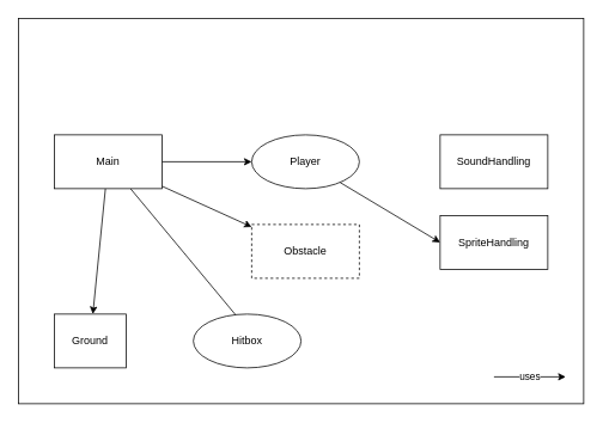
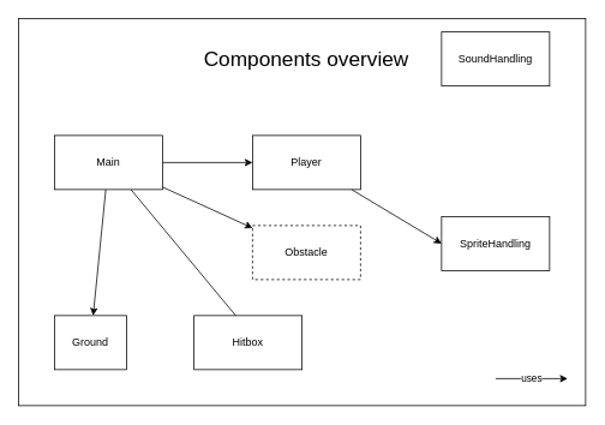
+ <mxCell id="15" value="&lt;font style=&quot;font-size: 23px;&quot;&gt;Components overview&lt;/font&gt;" style="text;strokeColor=none;align=center;fillColor=none;html=1;verticalAlign=middle;whiteSpace=wrap;rounded=0;" parent="1" vertex="1"><mxGeometry x="205" y="50" width="270" height="30" as="geometry" /></mxCell>
- <mxCell id="10" value="Player" style="ellipse;whiteSpace=wrap;html=1;" parent="1" vertex="1"><mxGeometry x="280" y="150" width="120" height="60" as="geometry" /></mxCell>
+ <mxCell id="10" value="Player" style="whiteSpace=wrap;html=1;" parent="1" vertex="1"><mxGeometry x="280" y="150" width="120" height="60" as="geometry" /></mxCell>
- <mxCell id="13" value="SoundHandling" style="whiteSpace=wrap;html=1;" parent="1" vertex="1"><mxGeometry x="490" y="150" width="120" height="60" as="geometry" /></mxCell>
+ <mxCell id="13" value="SoundHandling" style="whiteSpace=wrap;html=1;" parent="1" vertex="1"><mxGeometry x="490" y="35" width="120" height="60" as="geometry" /></mxCell>
- <mxCell id="8" value="Hitbox" style="ellipse;whiteSpace=wrap;html=1;" parent="1" vertex="1"><mxGeometry x="215" y="350" width="120" height="60" as="geometry" /></mxCell>
+ <mxCell id="8" value="Hitbox" style="whiteSpace=wrap;html=1;" parent="1" vertex="1"><mxGeometry x="215" y="350" width="120" height="60" as="geometry" /></mxCell>
